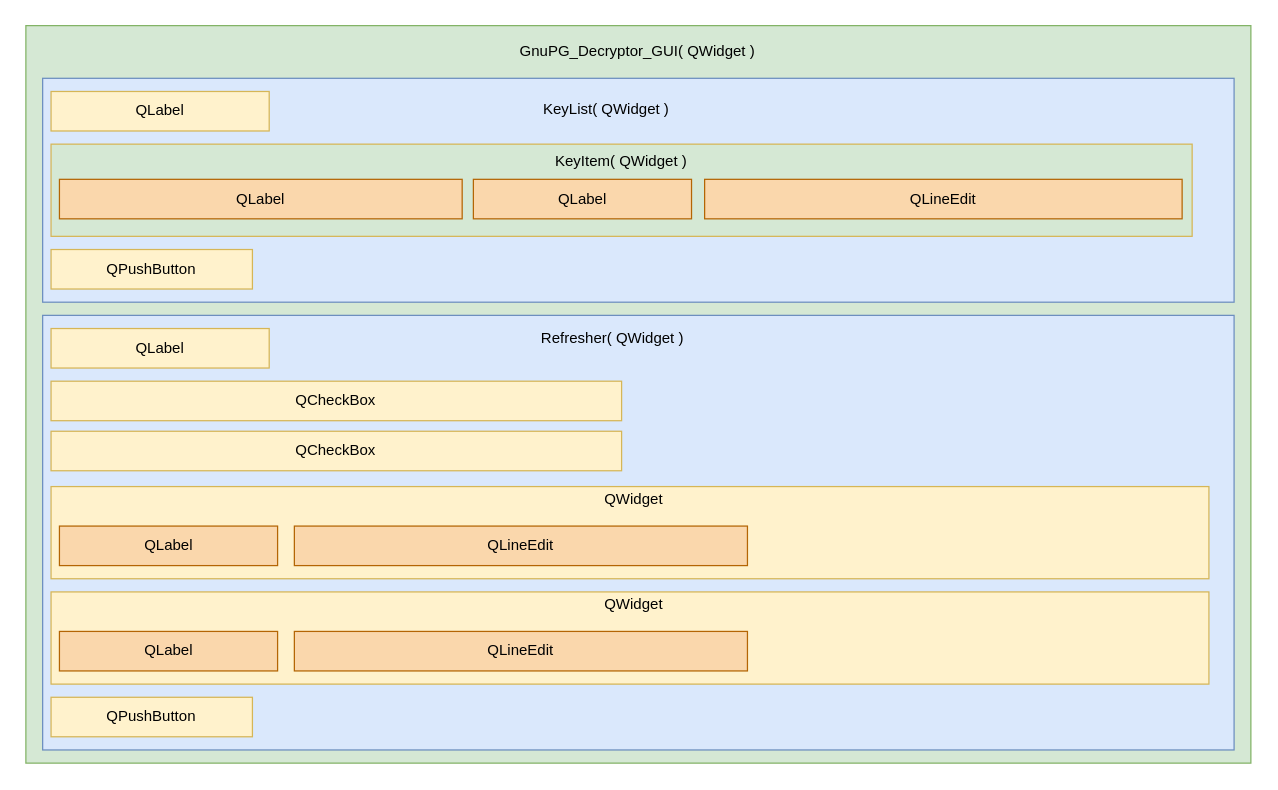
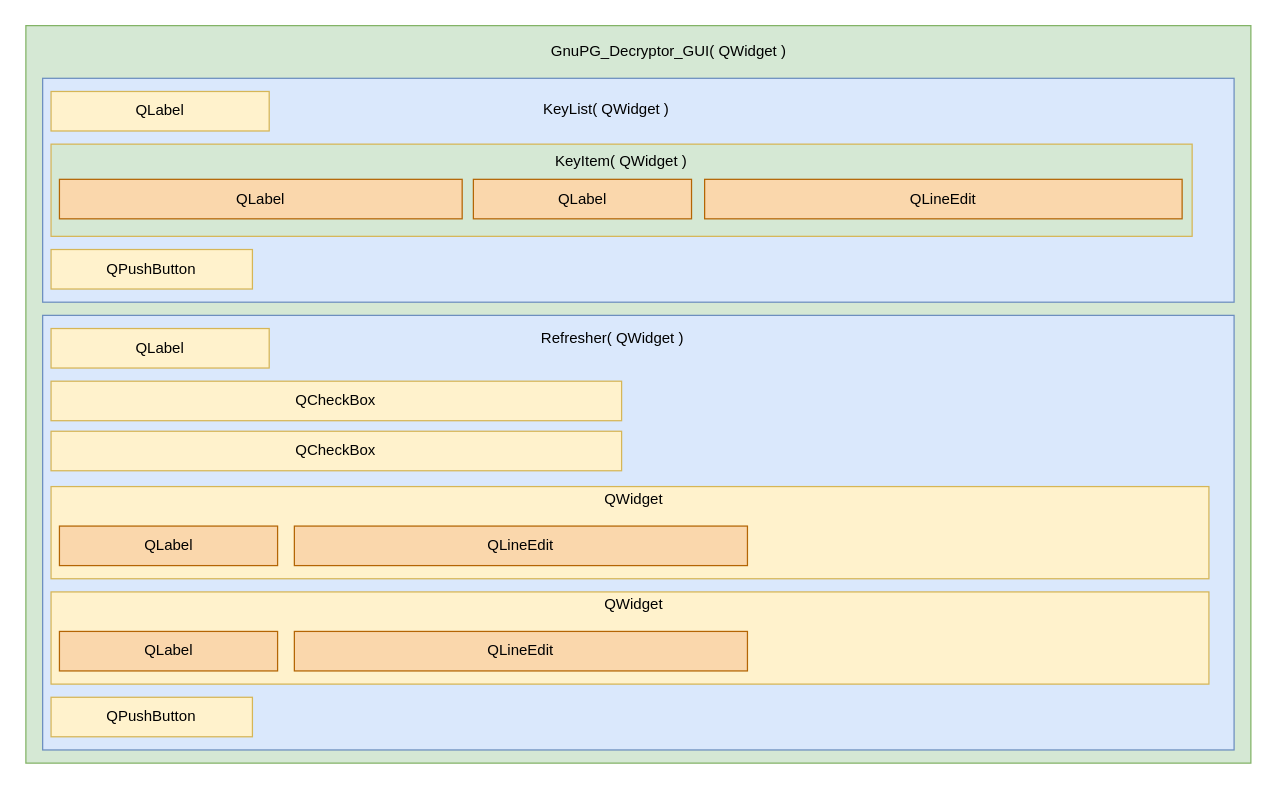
- <mxCell id="4" value="GnuPG_Decryptor_GUI( QWidget )" style="text;html=1;strokeColor=none;fillColor=none;align=center;verticalAlign=middle;whiteSpace=wrap;rounded=0;shadow=0;" parent="2" vertex="1"><mxGeometry x="342.329" y="10.536" width="295.342" height="21.071" as="geometry" /></mxCell>
+ <mxCell id="4" value="GnuPG_Decryptor_GUI( QWidget )" style="text;html=1;strokeColor=none;fillColor=none;align=center;verticalAlign=middle;whiteSpace=wrap;rounded=0;shadow=0;" parent="2" vertex="1"><mxGeometry x="367.329" y="10.536" width="295.342" height="21.071" as="geometry" /></mxCell>
